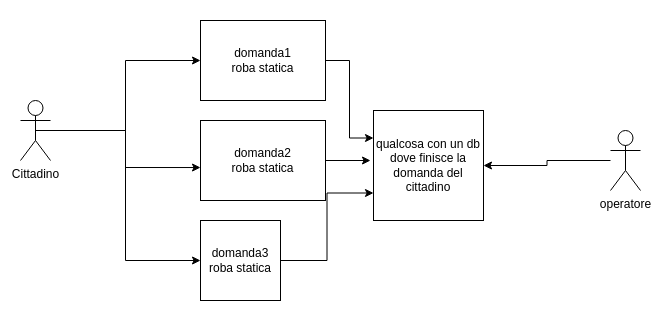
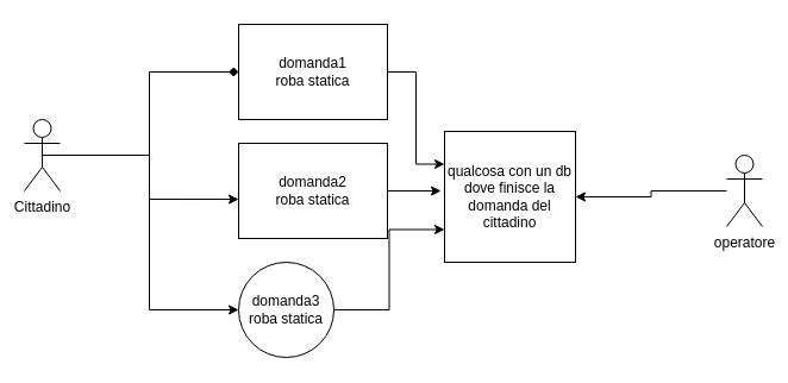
- <mxCell id="2" style="edgeStyle=orthogonalEdgeStyle;rounded=0;orthogonalLoop=1;jettySize=auto;html=1;exitX=0.5;exitY=0.5;exitDx=0;exitDy=0;exitPerimeter=0;entryX=0;entryY=0.5;entryDx=0;entryDy=0;" edge="1" parent="1" source="5" target="7"><mxGeometry relative="1" as="geometry" /></mxCell>
+ <mxCell id="2" style="edgeStyle=orthogonalEdgeStyle;rounded=0;orthogonalLoop=1;jettySize=auto;html=1;exitX=0.5;exitY=0.5;exitDx=0;exitDy=0;exitPerimeter=0;entryX=0;entryY=0.5;entryDx=0;entryDy=0;endArrow=diamond;" edge="1" parent="1" source="5" target="7"><mxGeometry relative="1" as="geometry" /></mxCell>
- <mxCell id="11" value="&lt;div&gt;domanda3&lt;/div&gt;&lt;div&gt;roba statica&lt;/div&gt;" style="whiteSpace=wrap;html=1;aspect=fixed;" vertex="1" parent="1"><mxGeometry x="200" y="220" width="80" height="80" as="geometry" /></mxCell>
+ <mxCell id="11" value="&lt;div&gt;domanda3&lt;/div&gt;&lt;div&gt;roba statica&lt;/div&gt;" style="ellipse;whiteSpace=wrap;html=1;aspect=fixed;" vertex="1" parent="1"><mxGeometry x="200" y="220" width="80" height="80" as="geometry" /></mxCell>
